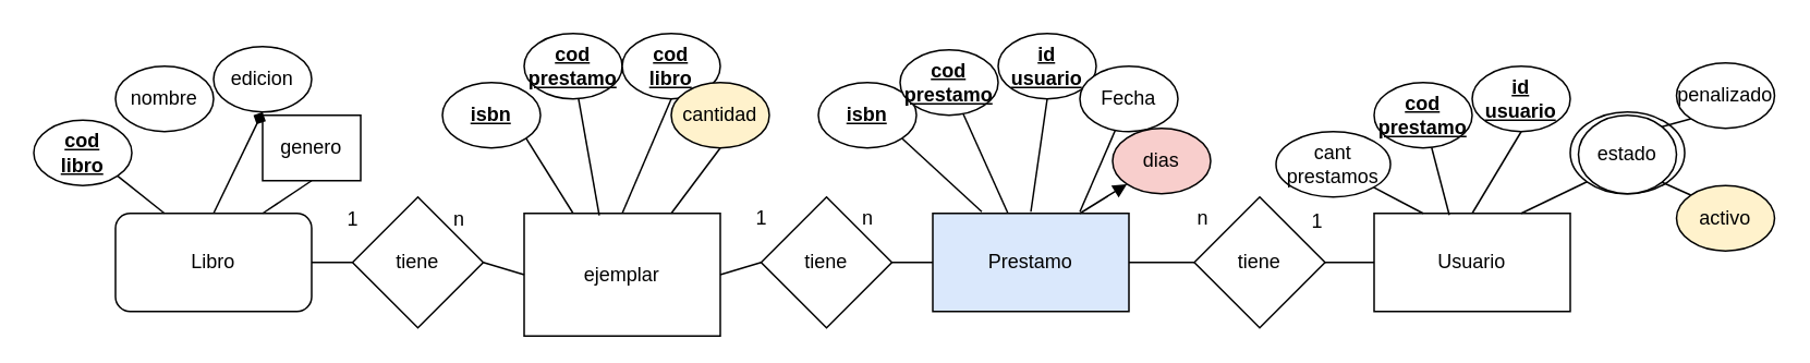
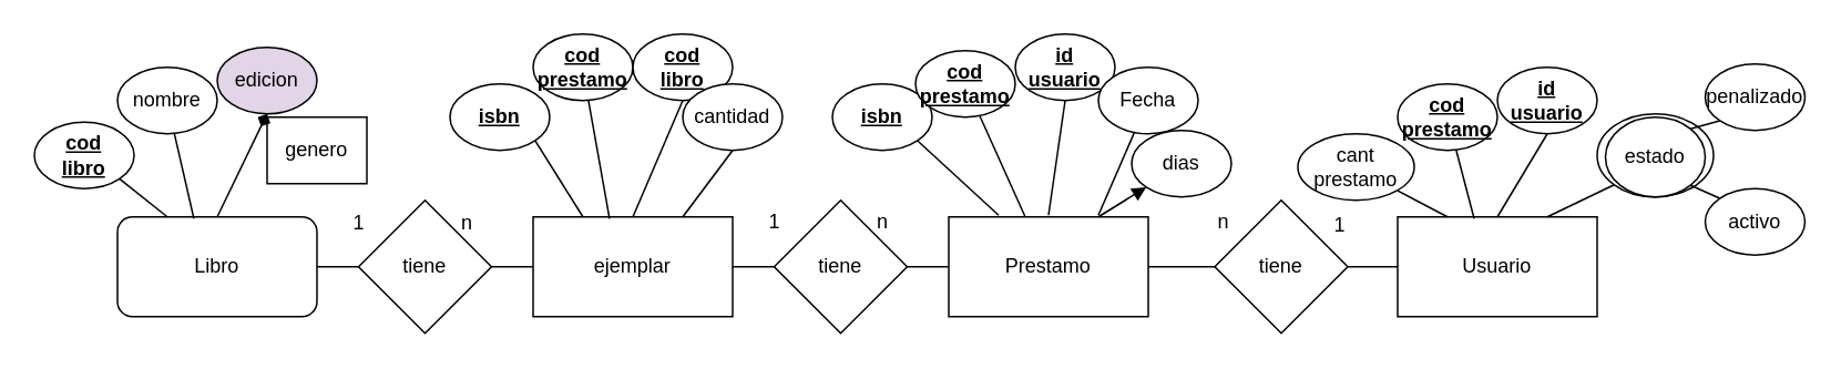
- <mxCell id="9" value="edicion" style="ellipse;whiteSpace=wrap;html=1;" parent="1" vertex="1"><mxGeometry x="130" y="28" width="60" height="40" as="geometry" /></mxCell>
+ <mxCell id="9" value="edicion" style="ellipse;whiteSpace=wrap;html=1;fillColor=#e1d5e7;" parent="1" vertex="1"><mxGeometry x="130" y="28" width="60" height="40" as="geometry" /></mxCell>
- <mxCell id="50" value="cantidad" style="ellipse;whiteSpace=wrap;html=1;fillColor=#fff2cc;" vertex="1" parent="1"><mxGeometry x="410" y="50" width="60" height="40" as="geometry" /></mxCell>
+ <mxCell id="50" value="cantidad" style="ellipse;whiteSpace=wrap;html=1;" vertex="1" parent="1"><mxGeometry x="410" y="50" width="60" height="40" as="geometry" /></mxCell>
- <mxCell id="39" value="dias" style="ellipse;whiteSpace=wrap;html=1;fillColor=#f8cecc;" parent="1" vertex="1"><mxGeometry x="680" y="78" width="60" height="40" as="geometry" /></mxCell>
+ <mxCell id="39" value="dias" style="ellipse;whiteSpace=wrap;html=1;" parent="1" vertex="1"><mxGeometry x="680" y="78" width="60" height="40" as="geometry" /></mxCell>
- <mxCell id="27" value="cant prestamos" style="ellipse;whiteSpace=wrap;html=1;" parent="1" vertex="1"><mxGeometry x="780" y="80" width="70" height="40" as="geometry" /></mxCell>
+ <mxCell id="27" value="cant prestamo" style="ellipse;whiteSpace=wrap;html=1;" parent="1" vertex="1"><mxGeometry x="780" y="80" width="70" height="40" as="geometry" /></mxCell>
+ <mxCell id="12" value="" style="endArrow=none;html=1;rounded=0;exitX=0.383;exitY=0.017;exitDx=0;exitDy=0;exitPerimeter=0;" parent="1" source="2" target="8" edge="1"><mxGeometry width="50" height="50" relative="1" as="geometry"><mxPoint x="340" y="140" as="sourcePoint" /><mxPoint x="311" y="124" as="targetPoint" /></mxGeometry></mxCell>
- <mxCell id="14" value="" style="endArrow=none;html=1;rounded=0;exitX=0.75;exitY=0;exitDx=0;exitDy=0;entryX=0.5;entryY=1;entryDx=0;entryDy=0;" parent="1" source="2" target="10" edge="1"><mxGeometry width="50" height="50" relative="1" as="geometry"><mxPoint x="356" y="141" as="sourcePoint" /><mxPoint x="345" y="100" as="targetPoint" /></mxGeometry></mxCell>
- <mxCell id="43" value="activo" style="ellipse;whiteSpace=wrap;html=1;fillColor=#fff2cc;" parent="1" vertex="1"><mxGeometry x="1025" y="113" width="60" height="40" as="geometry" /></mxCell>
+ <mxCell id="43" value="activo" style="ellipse;whiteSpace=wrap;html=1;" parent="1" vertex="1"><mxGeometry x="1025" y="113" width="60" height="40" as="geometry" /></mxCell>
- <mxCell id="3" value="Prestamo" style="rounded=0;whiteSpace=wrap;html=1;fillColor=#dae8fc;" parent="1" vertex="1"><mxGeometry x="570" y="130" width="120" height="60" as="geometry" /></mxCell>
+ <mxCell id="3" value="Prestamo" style="rounded=0;whiteSpace=wrap;html=1;" parent="1" vertex="1"><mxGeometry x="570" y="130" width="120" height="60" as="geometry" /></mxCell>
- <mxCell id="46" value="ejemplar" style="rounded=0;whiteSpace=wrap;html=1;" vertex="1" parent="1"><mxGeometry x="320" y="130" width="120" height="75" as="geometry" /></mxCell>
+ <mxCell id="46" value="ejemplar" style="rounded=0;whiteSpace=wrap;html=1;" vertex="1" parent="1"><mxGeometry x="320" y="130" width="120" height="60" as="geometry" /></mxCell>
